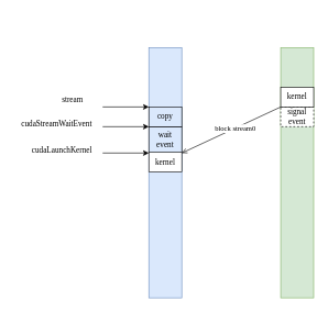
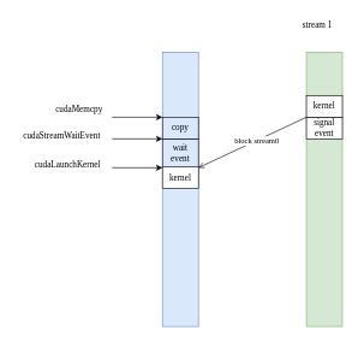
+ <mxCell id="4" value="&lt;div&gt;stream 1&lt;br&gt;&lt;/div&gt;" style="text;html=1;align=center;verticalAlign=middle;resizable=0;points=[];autosize=1;strokeColor=none;fillColor=none;fontFamily=Times New Roman;" vertex="1" parent="1"><mxGeometry x="410" y="20" width="60" height="30" as="geometry" /></mxCell>
- <mxCell id="12" value="stream" style="text;html=1;align=center;verticalAlign=middle;resizable=0;points=[];autosize=1;strokeColor=none;fillColor=none;fontFamily=Times New Roman;" vertex="1" parent="1"><mxGeometry x="64" y="136" width="90" height="30" as="geometry" /></mxCell>
+ <mxCell id="12" value="cudaMemcpy" style="text;html=1;align=center;verticalAlign=middle;resizable=0;points=[];autosize=1;strokeColor=none;fillColor=none;fontFamily=Times New Roman;" vertex="1" parent="1"><mxGeometry x="64" y="136" width="90" height="30" as="geometry" /></mxCell>
- <mxCell id="8" value="signal event" style="rounded=0;whiteSpace=wrap;html=1;fontFamily=Times New Roman;dashed=1;" vertex="1" parent="1"><mxGeometry x="425" y="162" width="50" height="30" as="geometry" /></mxCell>
+ <mxCell id="8" value="signal event" style="rounded=0;whiteSpace=wrap;html=1;fontFamily=Times New Roman;" vertex="1" parent="1"><mxGeometry x="425" y="162" width="50" height="30" as="geometry" /></mxCell>
